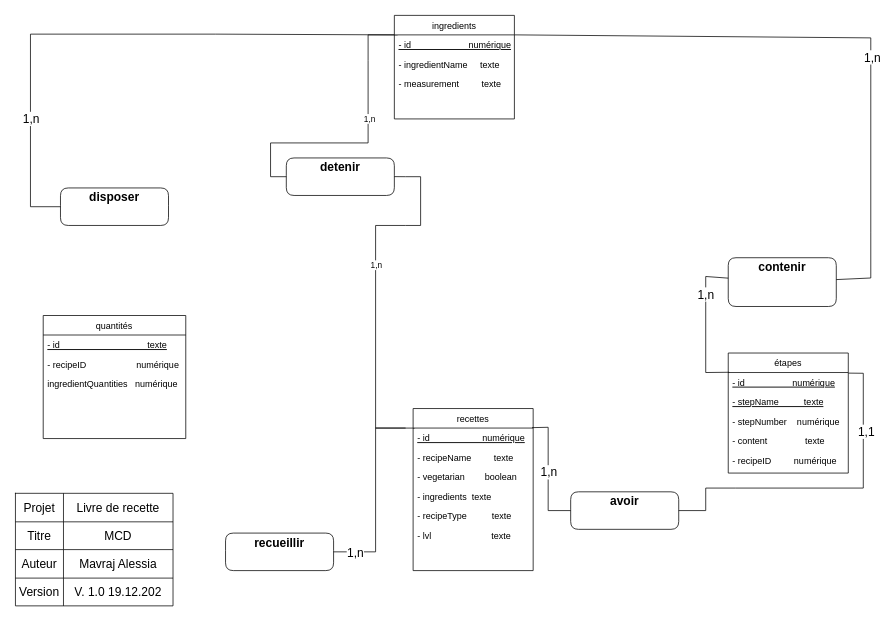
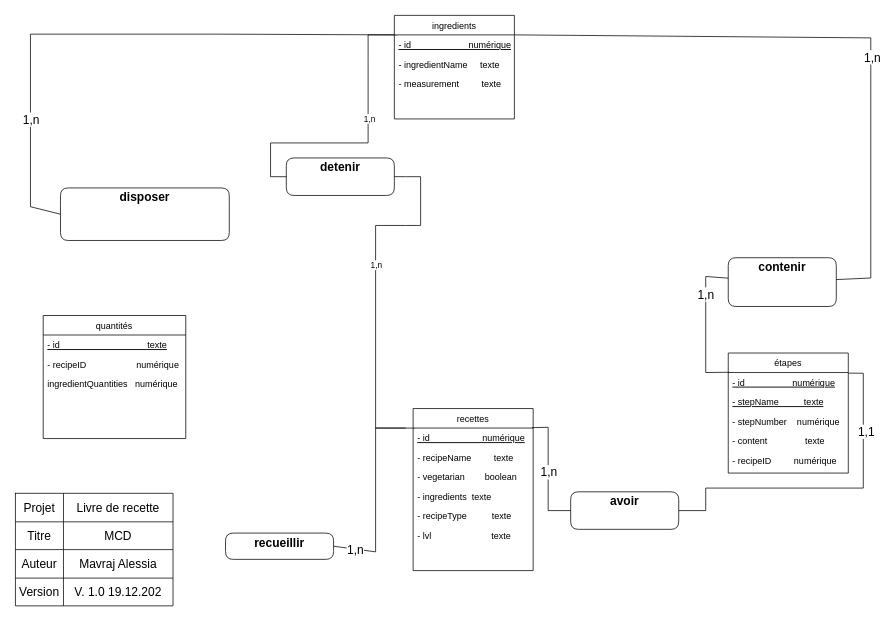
- <mxCell id="37" value="disposer" style="swimlane;fontSize=16;rounded=1;swimlaneLine=0;startSize=23;" parent="1" vertex="1"><mxGeometry x="80" y="250" width="144" height="50" as="geometry" /></mxCell>
+ <mxCell id="37" value="disposer" style="swimlane;fontSize=16;rounded=1;swimlaneLine=0;startSize=23;" parent="1" vertex="1"><mxGeometry x="80" y="250" width="225" height="70" as="geometry" /></mxCell>
- <mxCell id="38" value="recueillir" style="swimlane;fontSize=16;rounded=1;swimlaneLine=0;startSize=23;" parent="1" vertex="1"><mxGeometry x="300" y="710" width="144" height="50" as="geometry" /></mxCell>
+ <mxCell id="38" value="recueillir" style="swimlane;fontSize=16;rounded=1;swimlaneLine=0;startSize=23;" parent="1" vertex="1"><mxGeometry x="300" y="710" width="144" height="35" as="geometry" /></mxCell>
